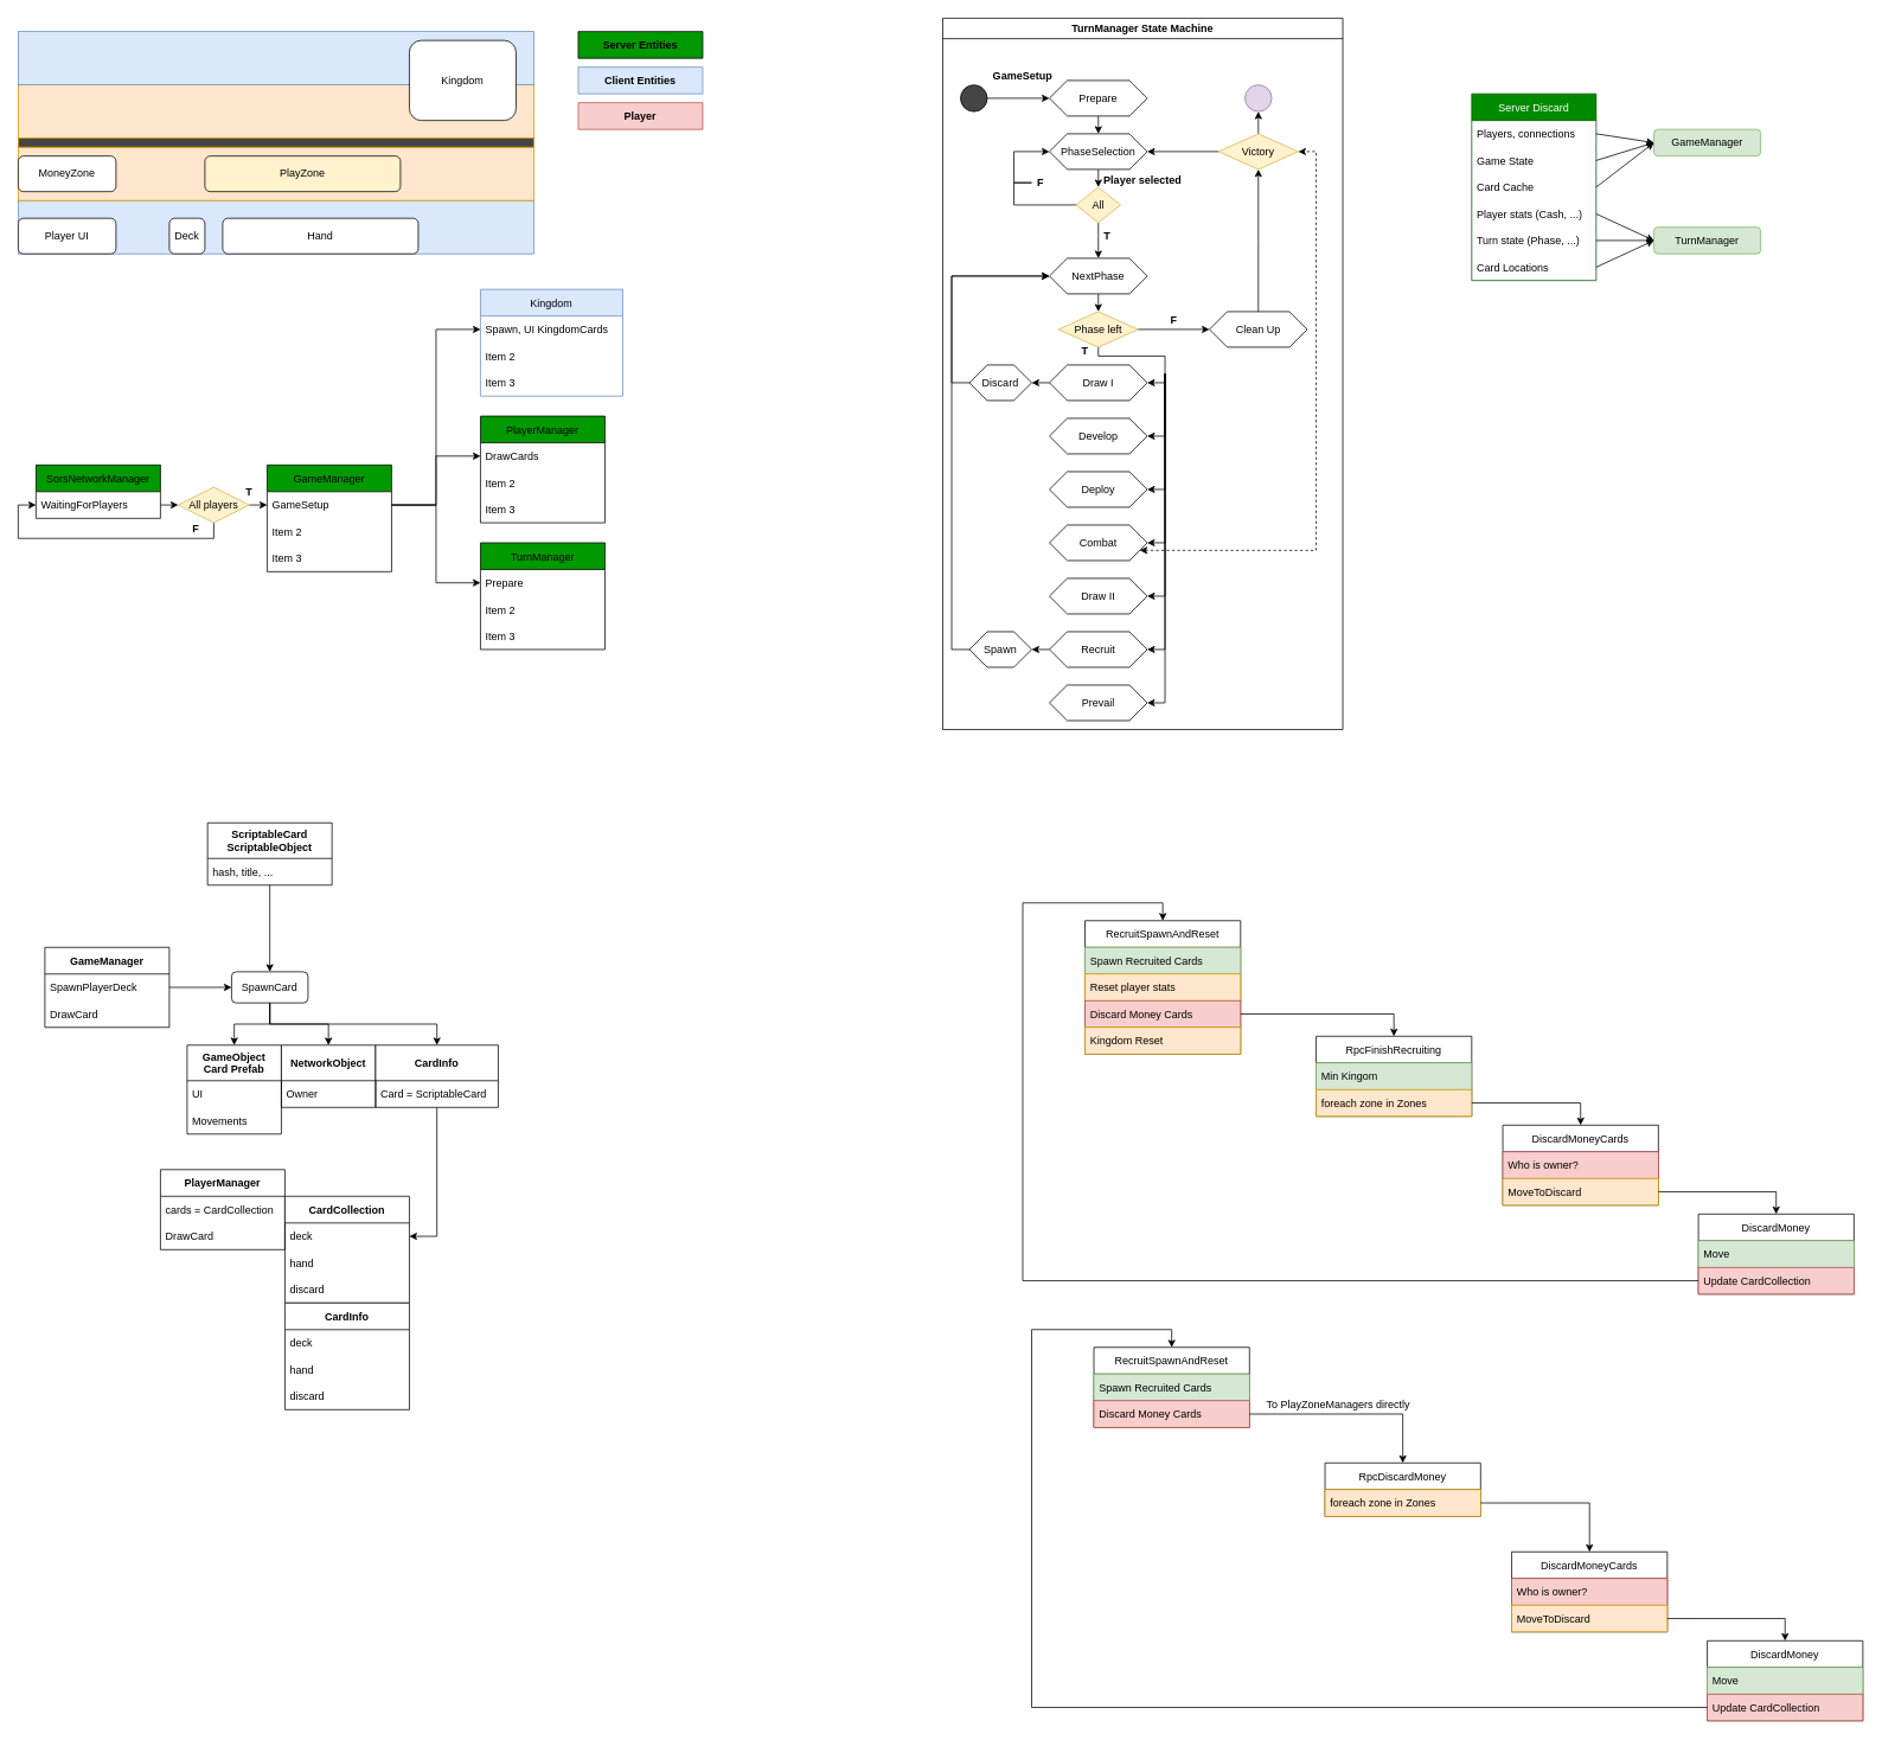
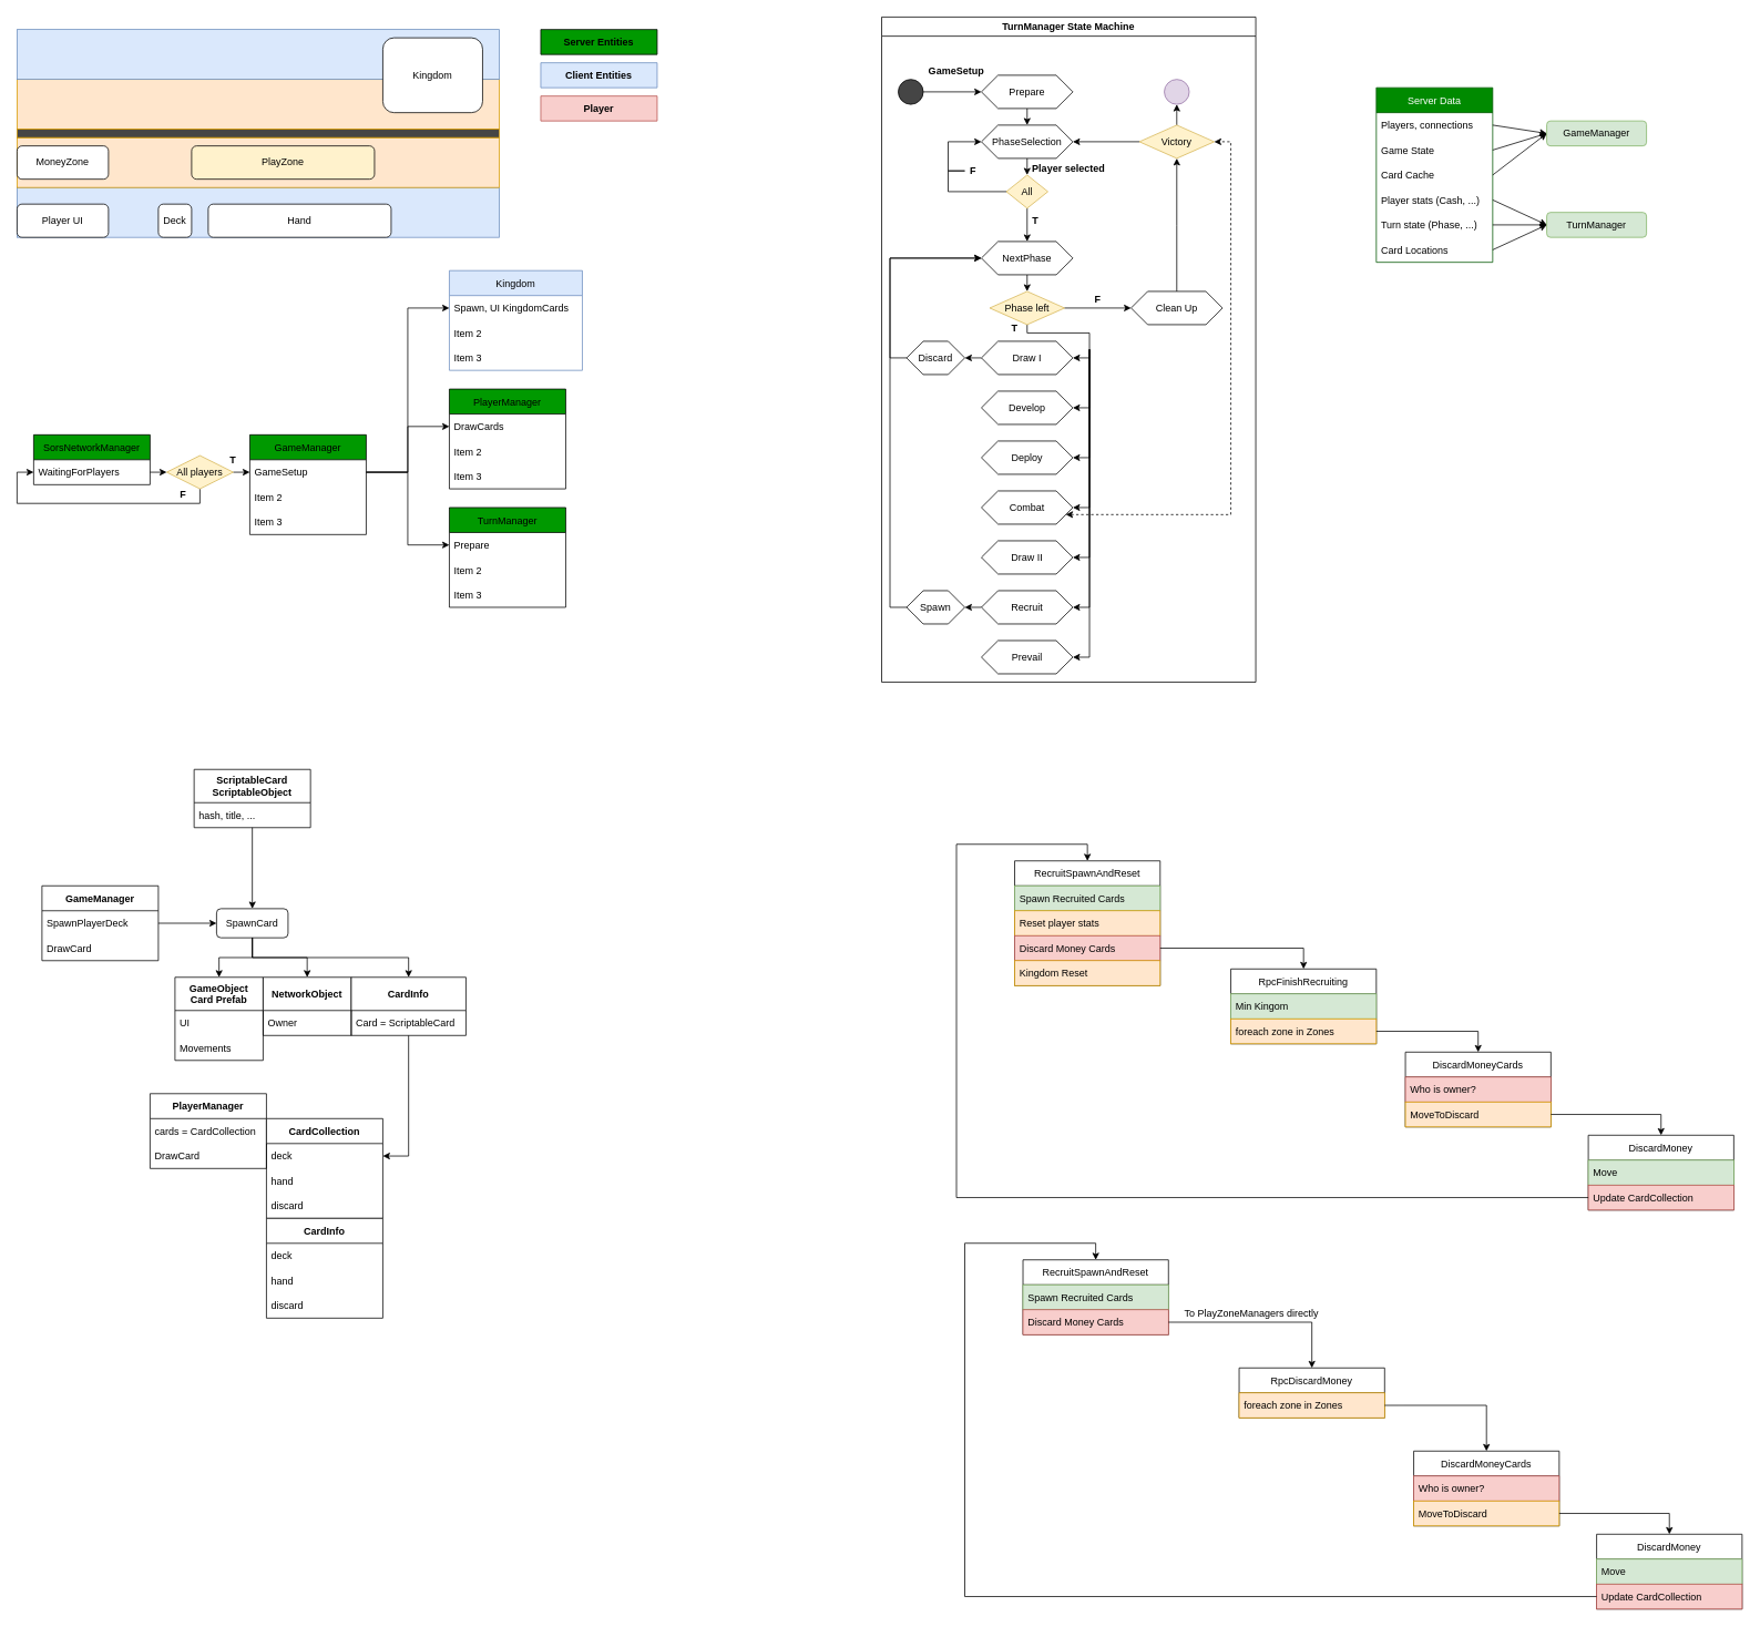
- <mxCell id="159" value="Server Discard" style="swimlane;fontStyle=0;childLayout=stackLayout;horizontal=1;startSize=30;horizontalStack=0;resizeParent=1;resizeParentMax=0;resizeLast=0;collapsible=1;marginBottom=0;fillColor=#008a00;fontColor=#ffffff;strokeColor=#005700;" vertex="1" parent="1"><mxGeometry x="1655" y="105" width="140" height="210" as="geometry" /></mxCell>
+ <mxCell id="159" value="Server Data" style="swimlane;fontStyle=0;childLayout=stackLayout;horizontal=1;startSize=30;horizontalStack=0;resizeParent=1;resizeParentMax=0;resizeLast=0;collapsible=1;marginBottom=0;fillColor=#008a00;fontColor=#ffffff;strokeColor=#005700;" vertex="1" parent="1"><mxGeometry x="1655" y="105" width="140" height="210" as="geometry" /></mxCell>
